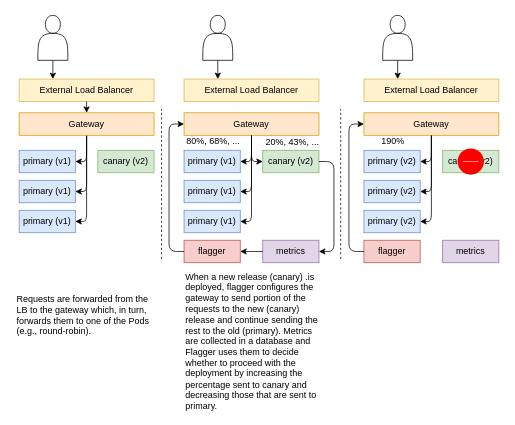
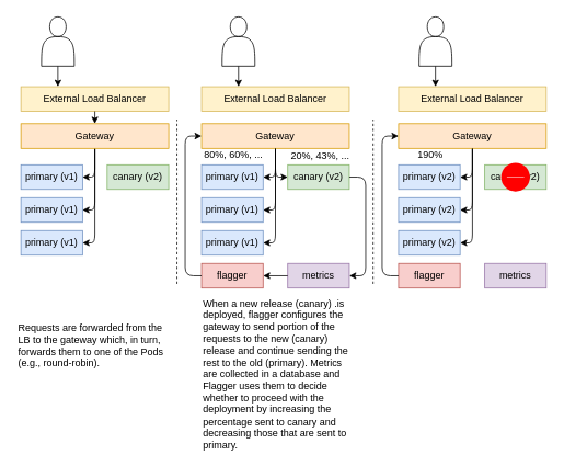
- <mxCell id="38" value="80%, 68%, ..." style="text;html=1;strokeColor=none;fillColor=none;align=center;verticalAlign=middle;whiteSpace=wrap;rounded=0;" vertex="1" parent="1"><mxGeometry x="234" y="178" width="100" height="20" as="geometry" /></mxCell>
+ <mxCell id="38" value="80%, 60%, ..." style="text;html=1;strokeColor=none;fillColor=none;align=center;verticalAlign=middle;whiteSpace=wrap;rounded=0;" vertex="1" parent="1"><mxGeometry x="234" y="178" width="100" height="20" as="geometry" /></mxCell>
